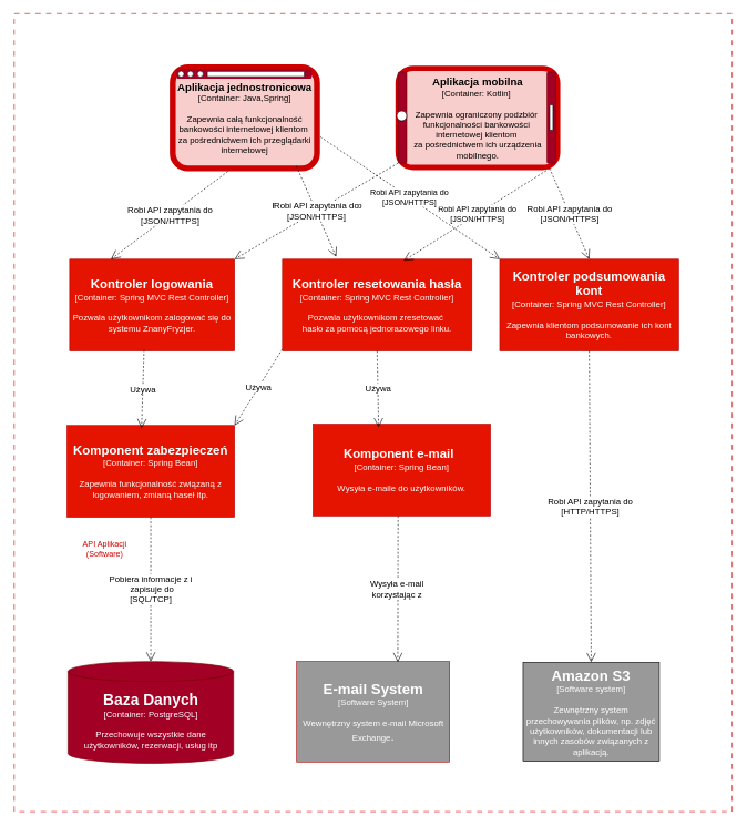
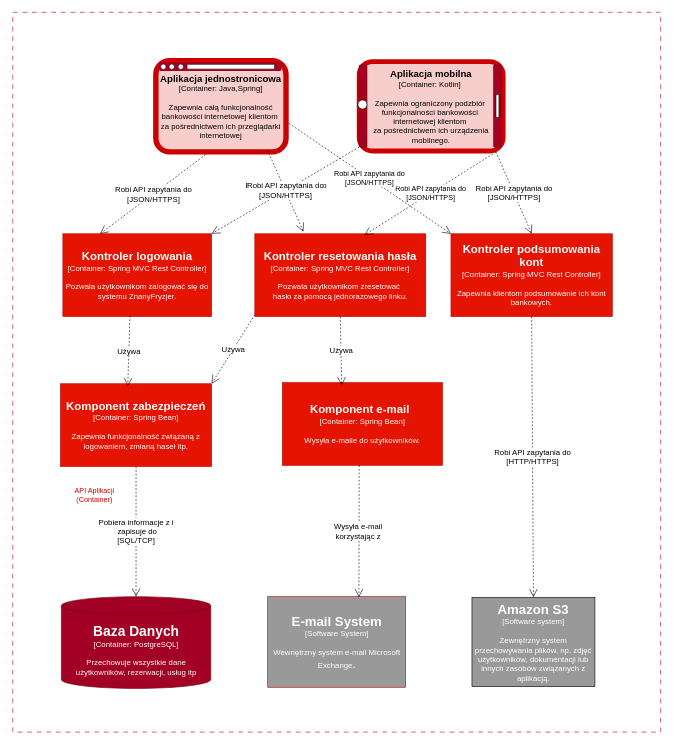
- <mxCell id="34" value="&lt;div&gt;&lt;span style=&quot;color: rgb(204, 0, 0);&quot;&gt;API Aplikacji&lt;/span&gt;&lt;/div&gt;&lt;div&gt;&lt;span style=&quot;color: rgb(204, 0, 0);&quot;&gt;(Software)&lt;/span&gt;&lt;/div&gt;" style="rounded=0;whiteSpace=wrap;html=1;fillColor=none;strokeColor=none;" parent="1" vertex="1"><mxGeometry x="110" y="810.25" width="94" height="29" as="geometry" /></mxCell>
+ <mxCell id="34" value="&lt;div&gt;&lt;span style=&quot;color: rgb(204, 0, 0);&quot;&gt;API Aplikacji&lt;/span&gt;&lt;/div&gt;&lt;div&gt;&lt;span style=&quot;color: rgb(204, 0, 0);&quot;&gt;(Container)&lt;/span&gt;&lt;/div&gt;" style="rounded=0;whiteSpace=wrap;html=1;fillColor=none;strokeColor=none;" parent="1" vertex="1"><mxGeometry x="110" y="810.25" width="94" height="29" as="geometry" /></mxCell>
